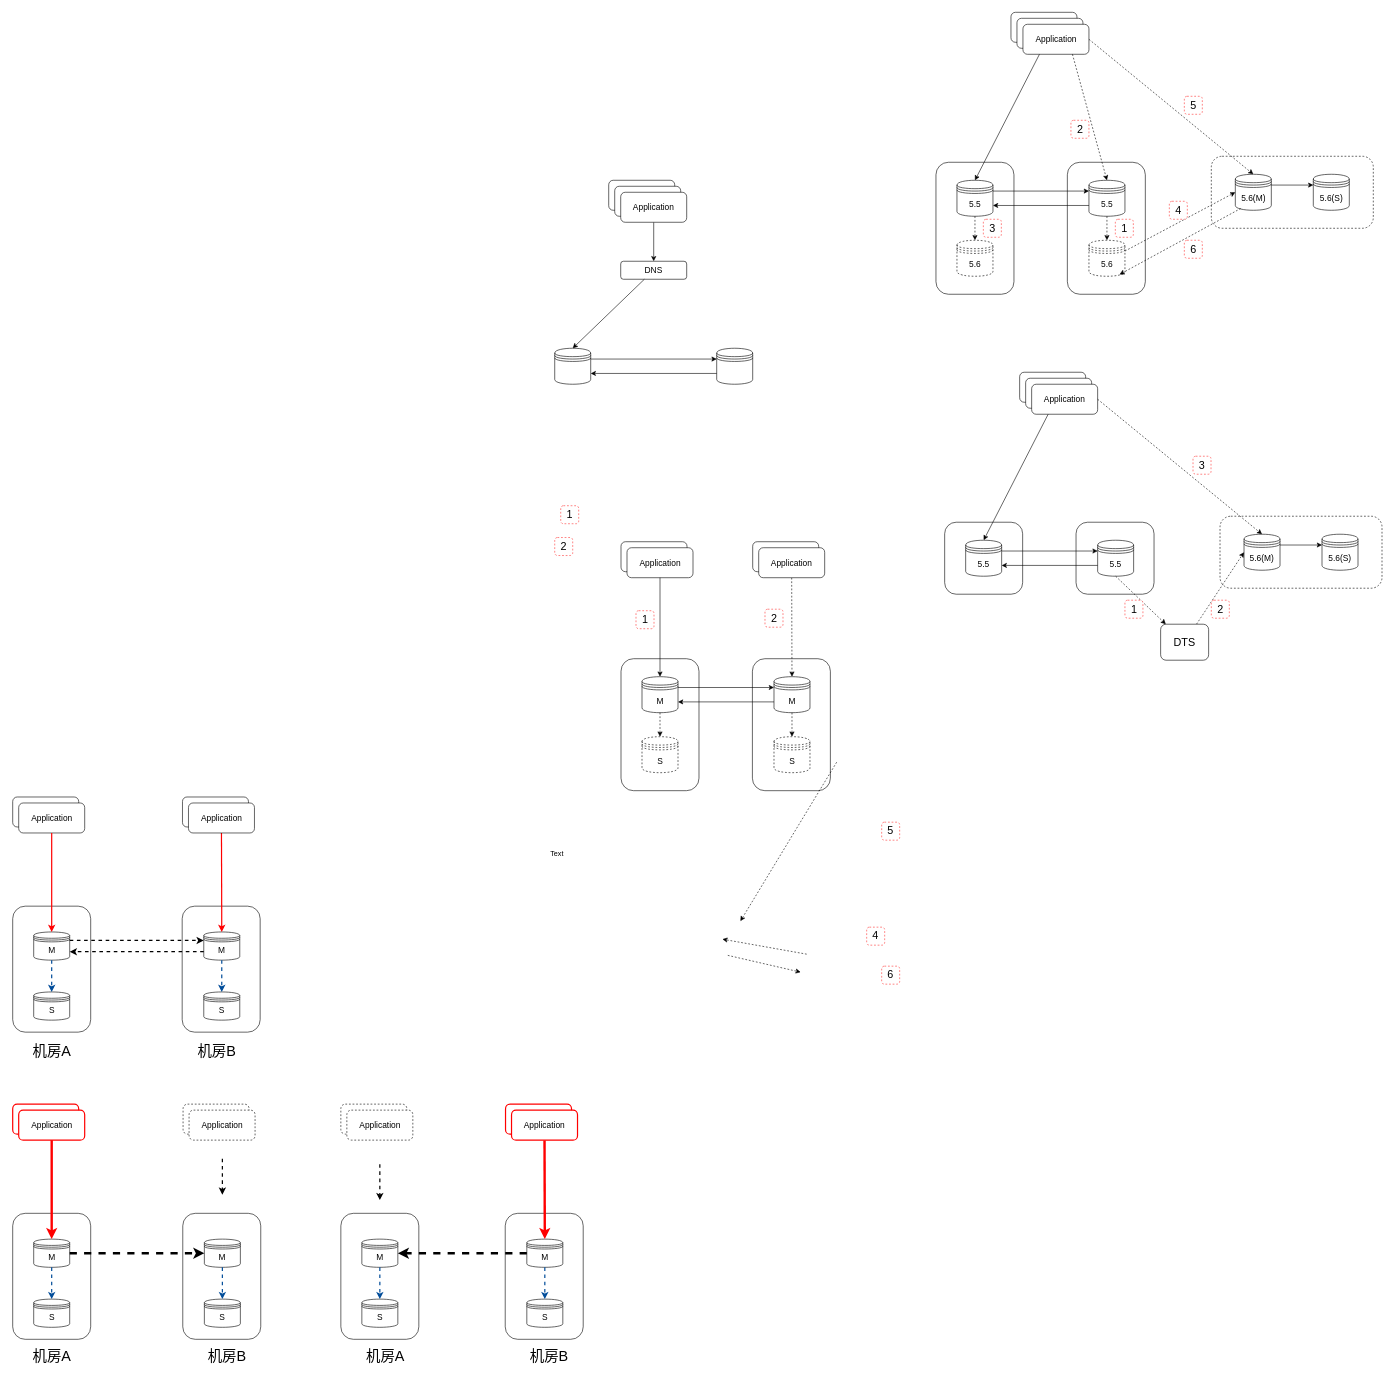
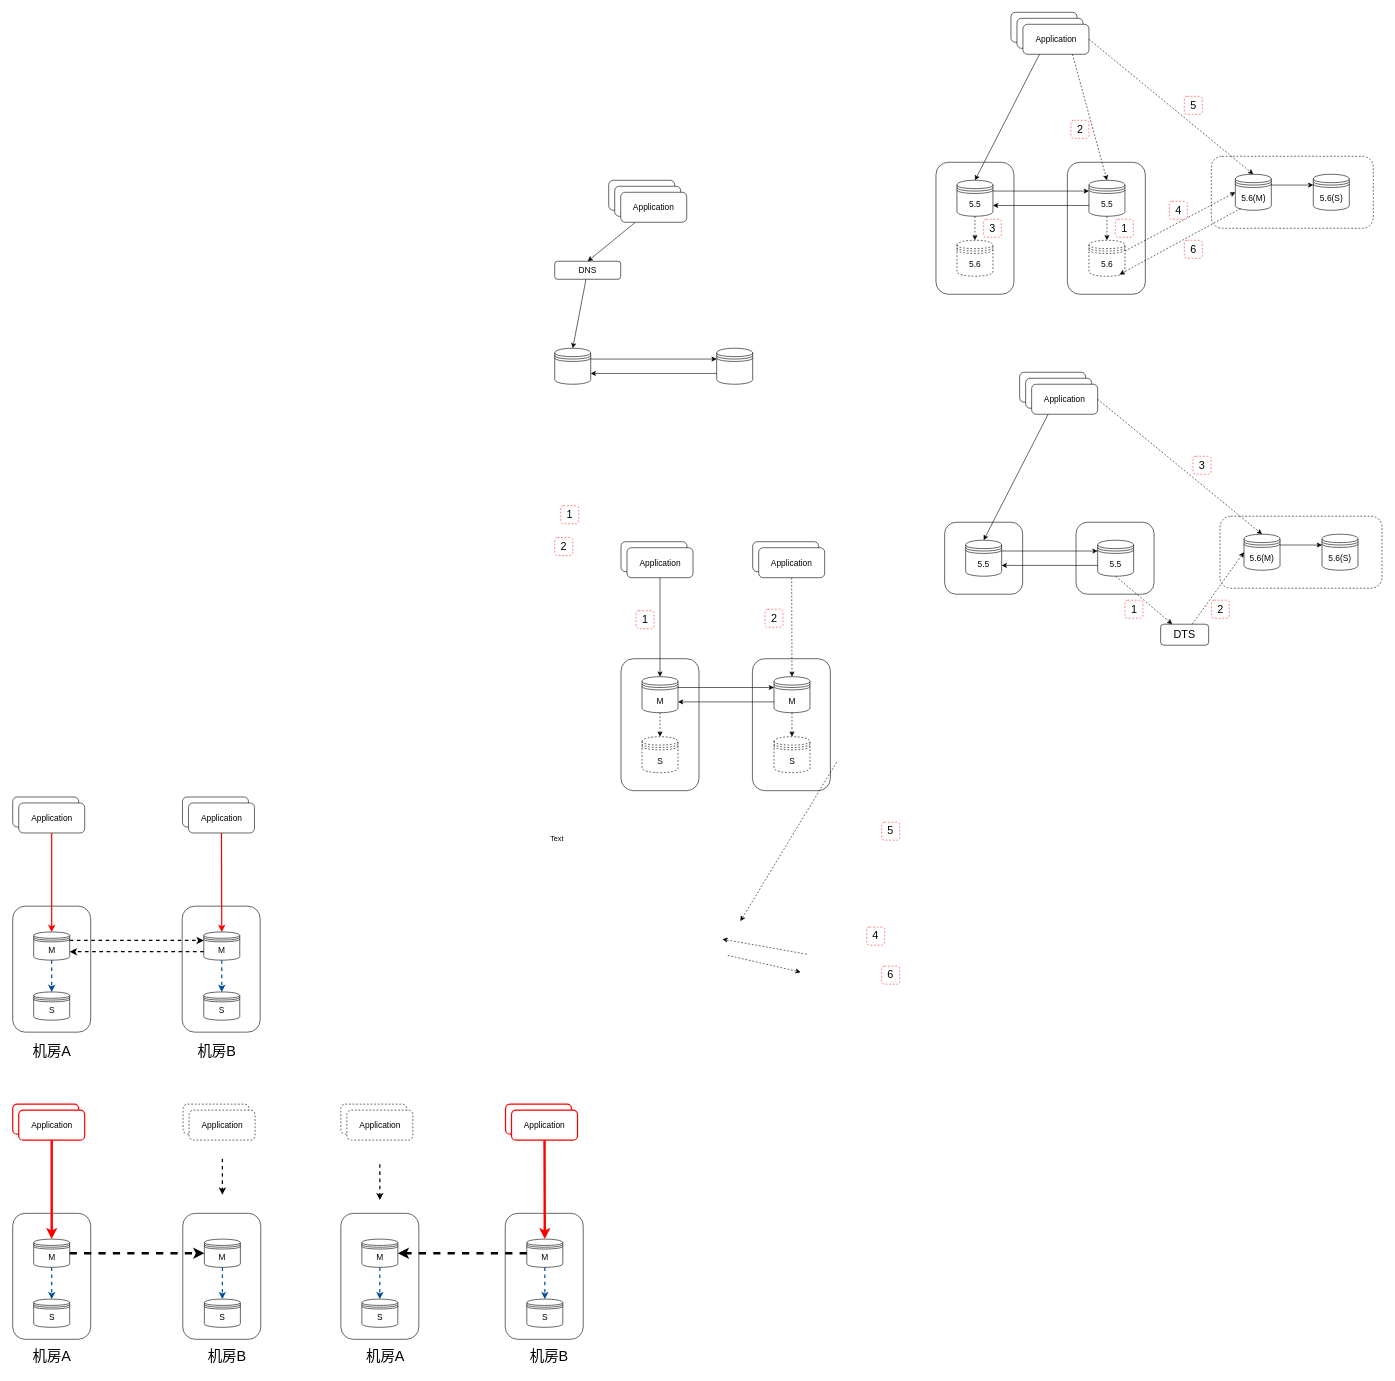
- <mxCell id="10" value="&lt;font style=&quot;font-size: 14px&quot;&gt;DNS&lt;/font&gt;" style="rounded=1;whiteSpace=wrap;html=1;" parent="1" vertex="1"><mxGeometry x="1034" y="435" width="110" height="30" as="geometry" /></mxCell>
+ <mxCell id="10" value="&lt;font style=&quot;font-size: 14px&quot;&gt;DNS&lt;/font&gt;" style="rounded=1;whiteSpace=wrap;html=1;" parent="1" vertex="1"><mxGeometry x="924" y="435" width="110" height="30" as="geometry" /></mxCell>
- <mxCell id="59" value="&lt;font style=&quot;font-size: 18px&quot;&gt;DTS&lt;/font&gt;" style="rounded=1;whiteSpace=wrap;html=1;" parent="1" vertex="1"><mxGeometry x="1934" y="1040" width="80" height="60" as="geometry" /></mxCell>
+ <mxCell id="59" value="&lt;font style=&quot;font-size: 18px&quot;&gt;DTS&lt;/font&gt;" style="rounded=1;whiteSpace=wrap;html=1;" parent="1" vertex="1"><mxGeometry x="1934" y="1040" width="80" height="35" as="geometry" /></mxCell>
- <mxCell id="133" value="Text" style="text;html=1;resizable=0;points=[];autosize=1;align=left;verticalAlign=top;spacingTop=-4;" vertex="1" parent="1"><mxGeometry x="915" y="1413" width="40" height="20" as="geometry" /></mxCell>
+ <mxCell id="133" value="Text" style="text;html=1;resizable=0;points=[];autosize=1;align=left;verticalAlign=top;spacingTop=-4;" vertex="1" parent="1"><mxGeometry x="915" y="1388" width="40" height="20" as="geometry" /></mxCell>
